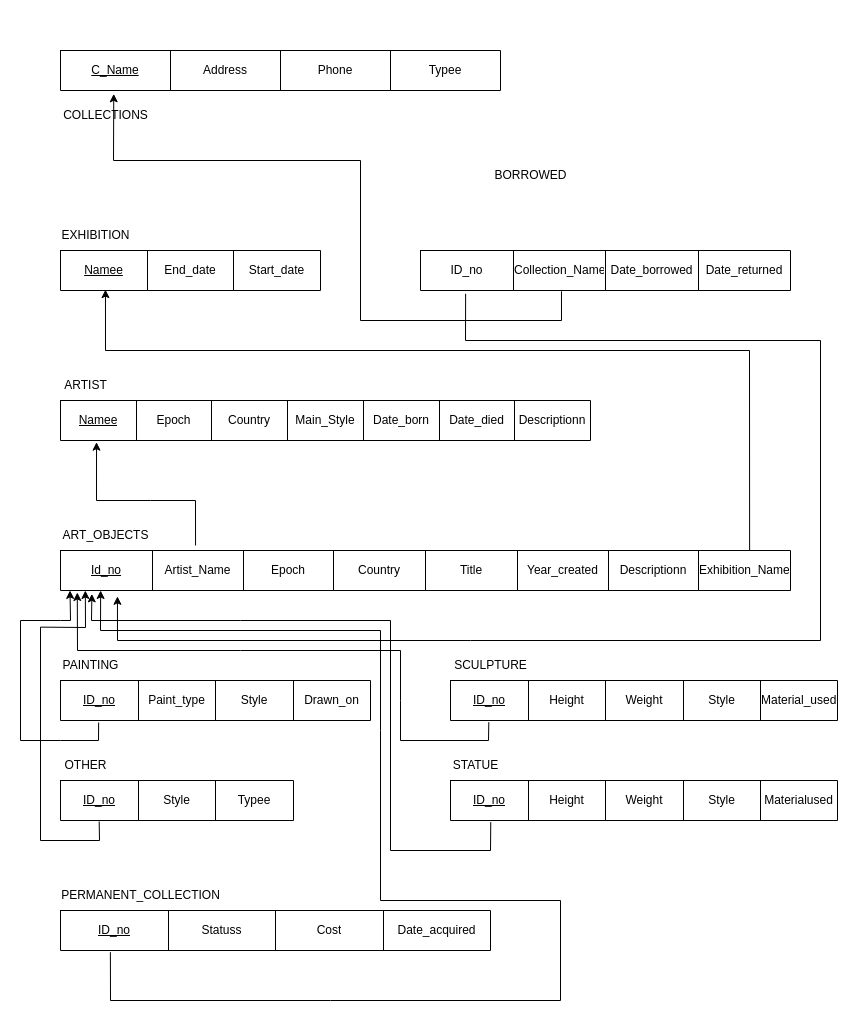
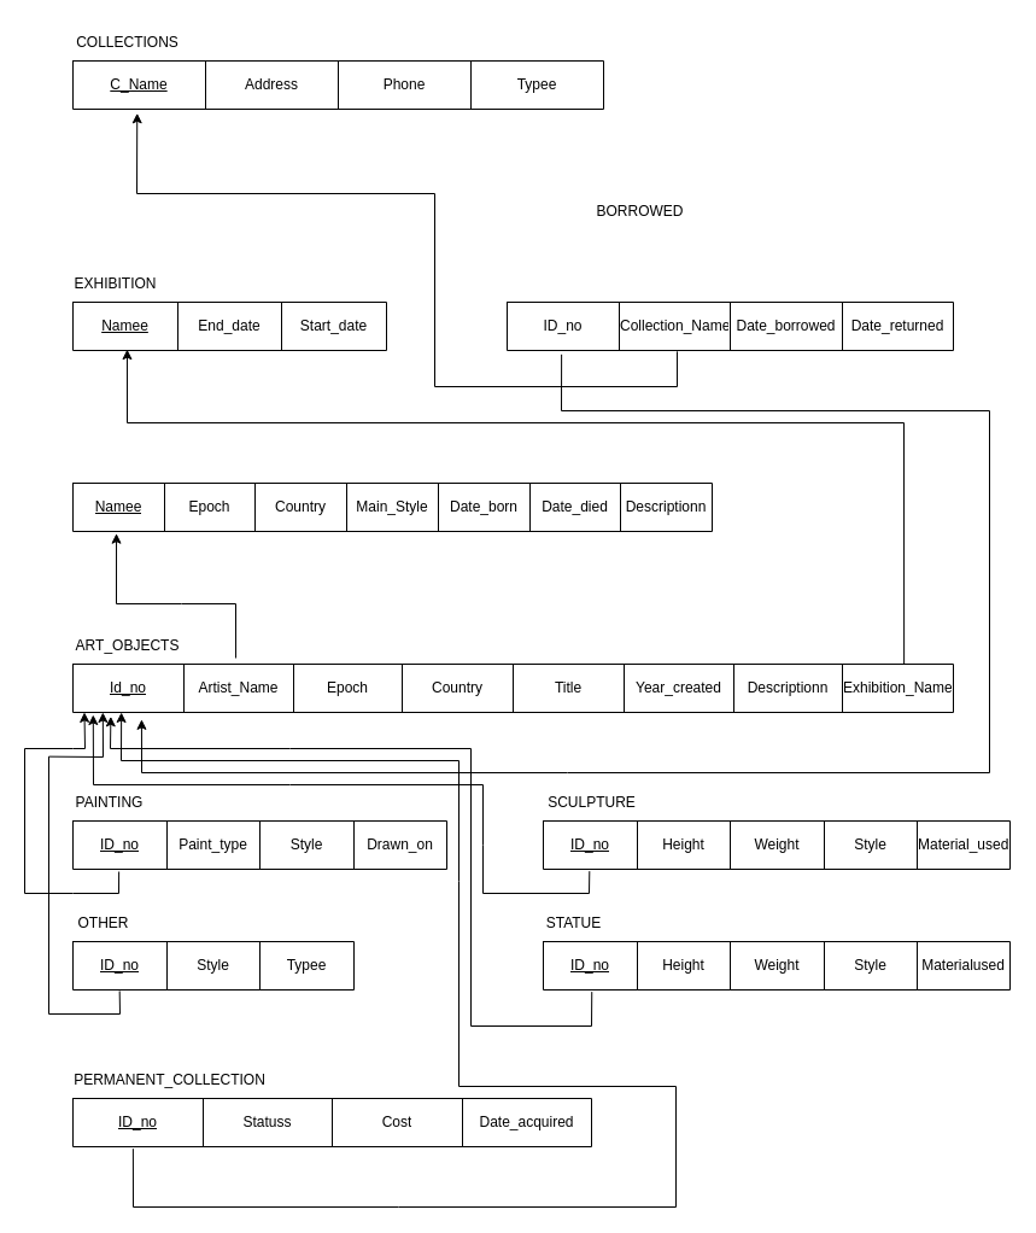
- <mxCell id="87" value="COLLECTIONS" style="text;html=1;align=center;verticalAlign=middle;resizable=0;points=[];autosize=1;strokeColor=none;fillColor=none;" parent="1" vertex="1"><mxGeometry x="50" y="100" width="110" height="30" as="geometry" /></mxCell>
+ <mxCell id="87" value="COLLECTIONS" style="text;html=1;align=center;verticalAlign=middle;resizable=0;points=[];autosize=1;strokeColor=none;fillColor=none;" parent="1" vertex="1"><mxGeometry x="50" y="20" width="110" height="30" as="geometry" /></mxCell>
- <mxCell id="55" value="ARTIST" style="text;html=1;align=center;verticalAlign=middle;resizable=0;points=[];autosize=1;strokeColor=none;fillColor=none;" parent="1" vertex="1"><mxGeometry x="50" y="370" width="70" height="30" as="geometry" /></mxCell>
